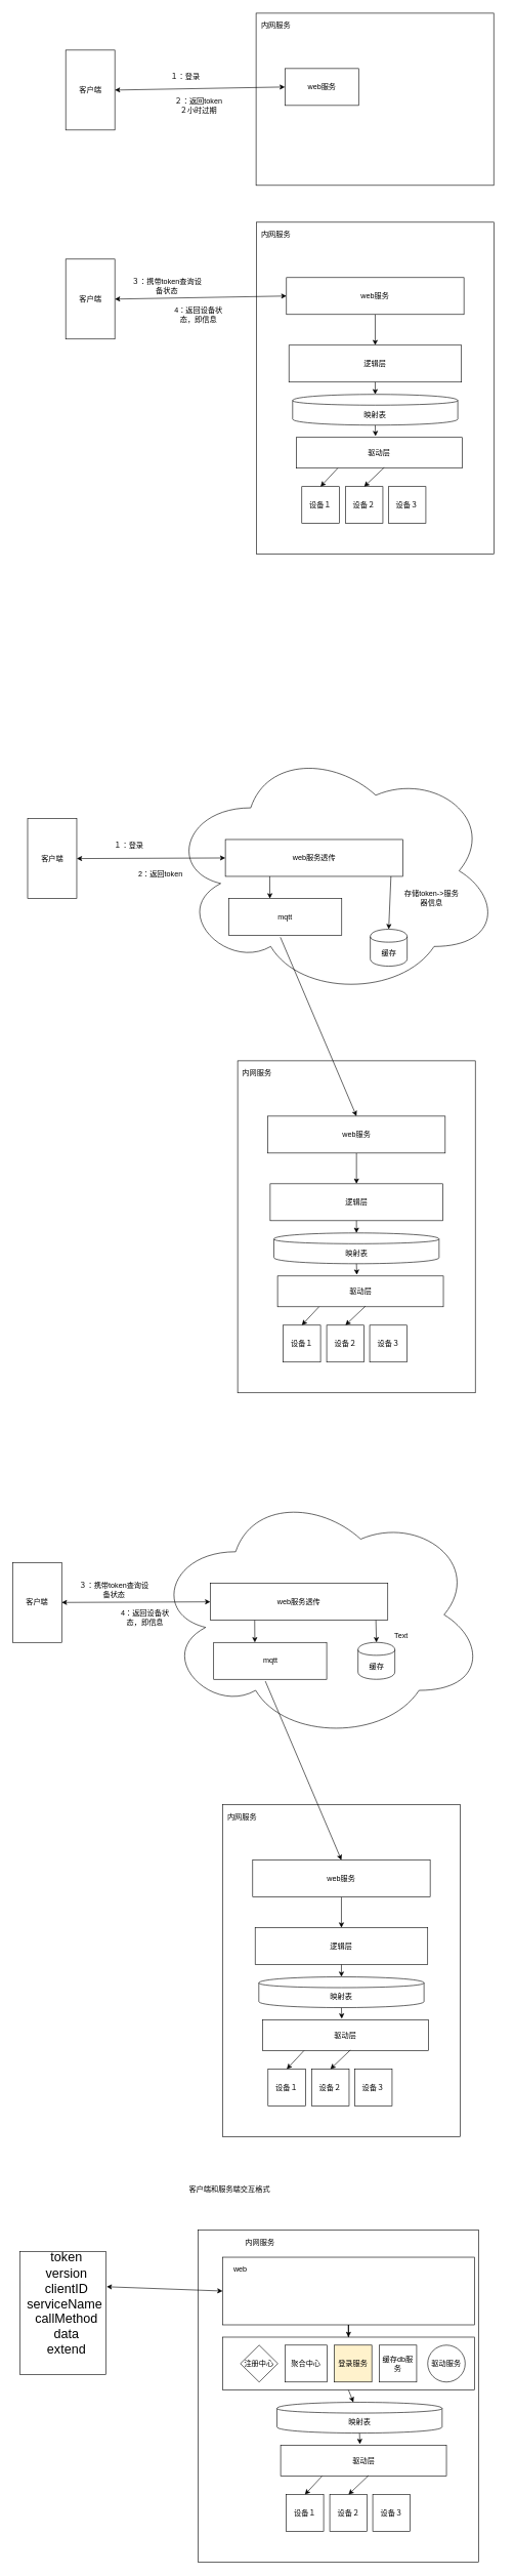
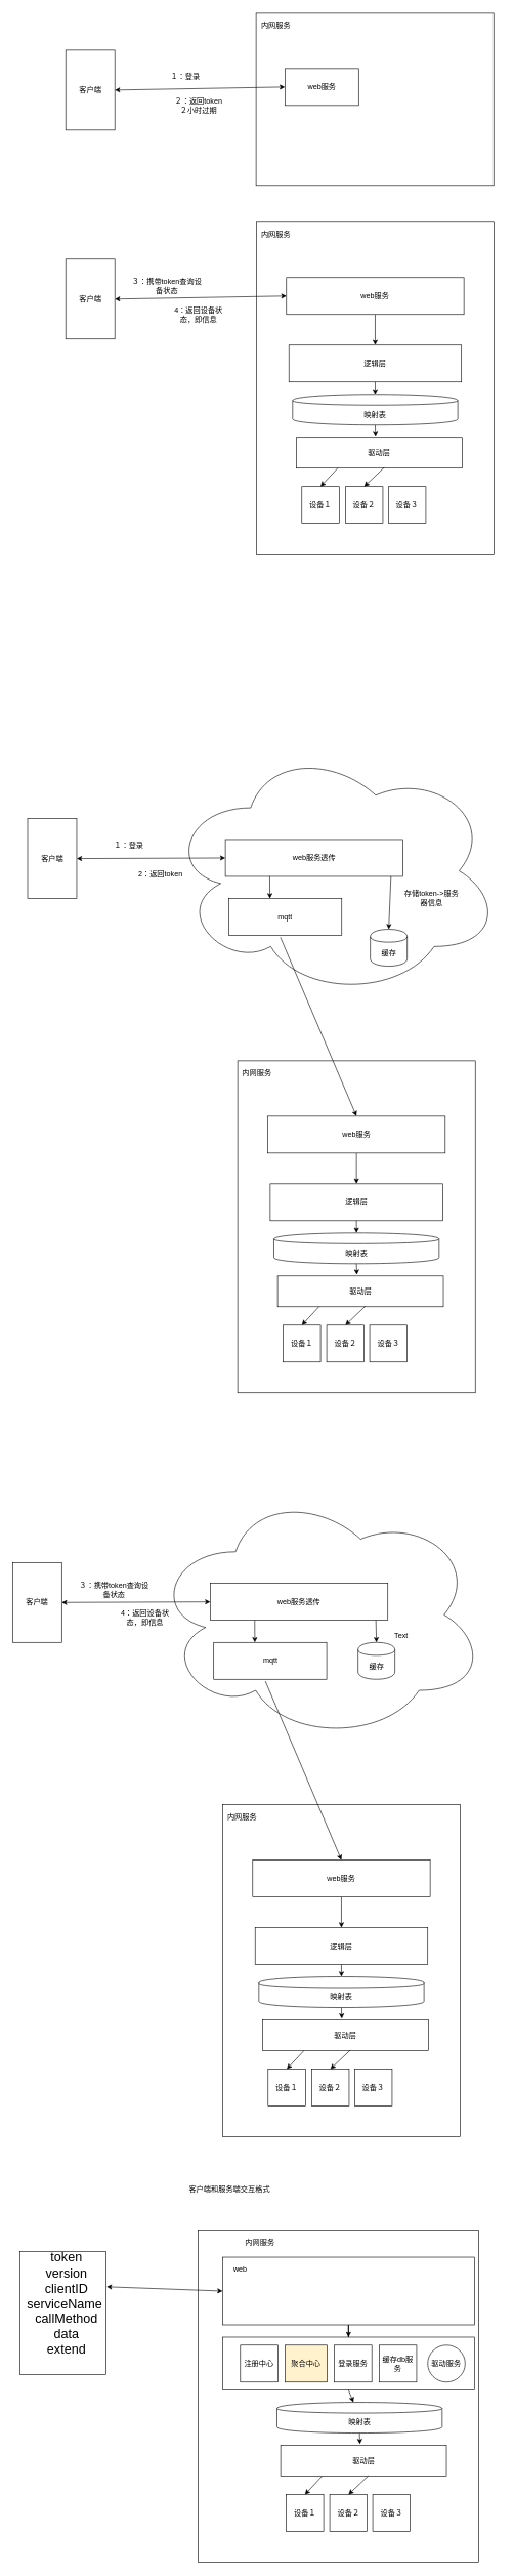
- <mxCell id="98" value="注册中心" style="rhombus;whiteSpace=wrap;html=1;" vertex="1" parent="1"><mxGeometry x="391" y="3813" width="61" height="60" as="geometry" /></mxCell>
+ <mxCell id="98" value="注册中心" style="rounded=0;whiteSpace=wrap;html=1;" vertex="1" parent="1"><mxGeometry x="391" y="3813" width="61" height="60" as="geometry" /></mxCell>
- <mxCell id="99" value="聚合中心" style="rounded=0;whiteSpace=wrap;html=1;" vertex="1" parent="1"><mxGeometry x="464" y="3813" width="68" height="60" as="geometry" /></mxCell>
+ <mxCell id="99" value="聚合中心" style="rounded=0;whiteSpace=wrap;html=1;fillColor=#fff2cc;" vertex="1" parent="1"><mxGeometry x="464" y="3813" width="68" height="60" as="geometry" /></mxCell>
- <mxCell id="100" value="登录服务" style="rounded=0;whiteSpace=wrap;html=1;fillColor=#fff2cc;" vertex="1" parent="1"><mxGeometry x="544" y="3813" width="61" height="60" as="geometry" /></mxCell>
+ <mxCell id="100" value="登录服务" style="rounded=0;whiteSpace=wrap;html=1;" vertex="1" parent="1"><mxGeometry x="544" y="3813" width="61" height="60" as="geometry" /></mxCell>
